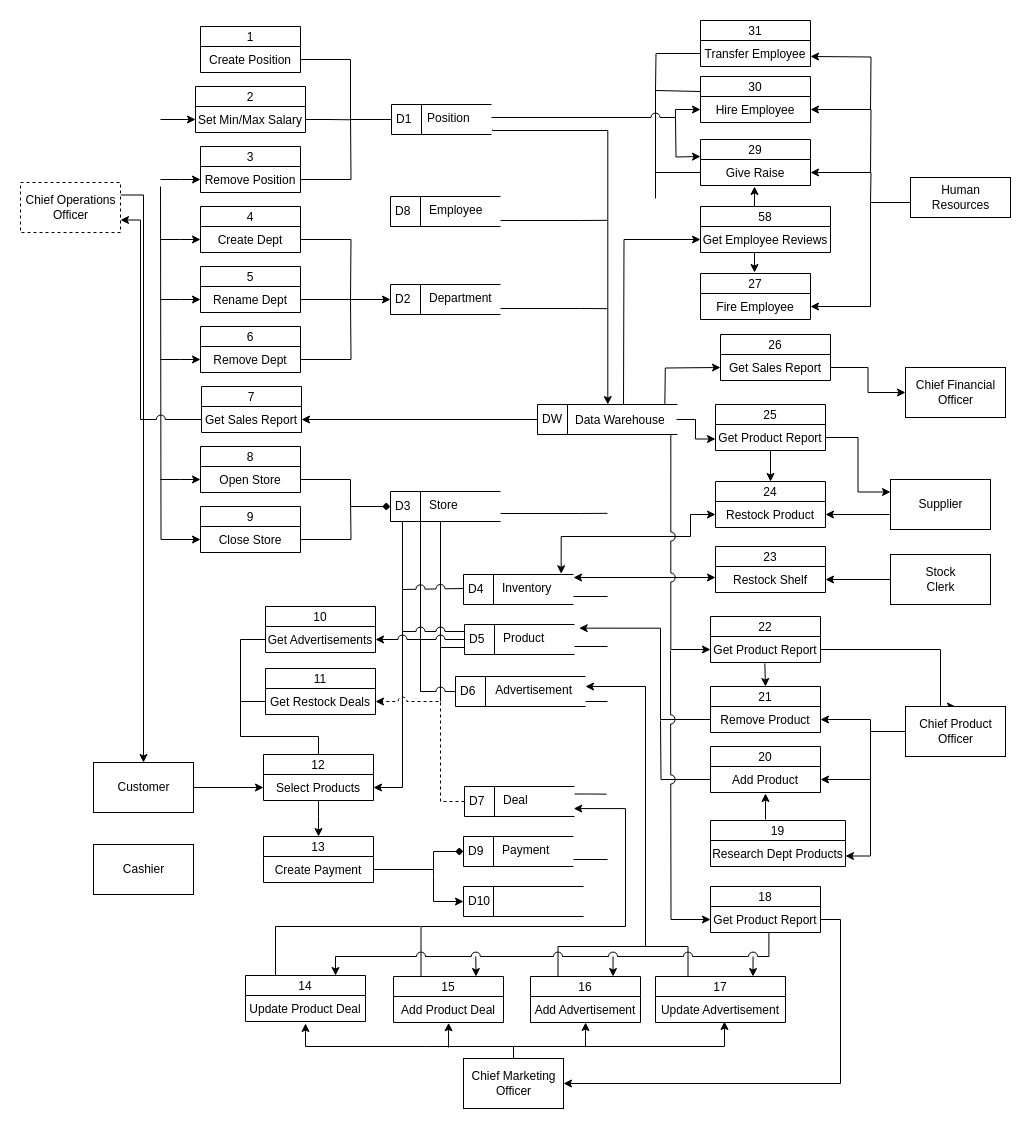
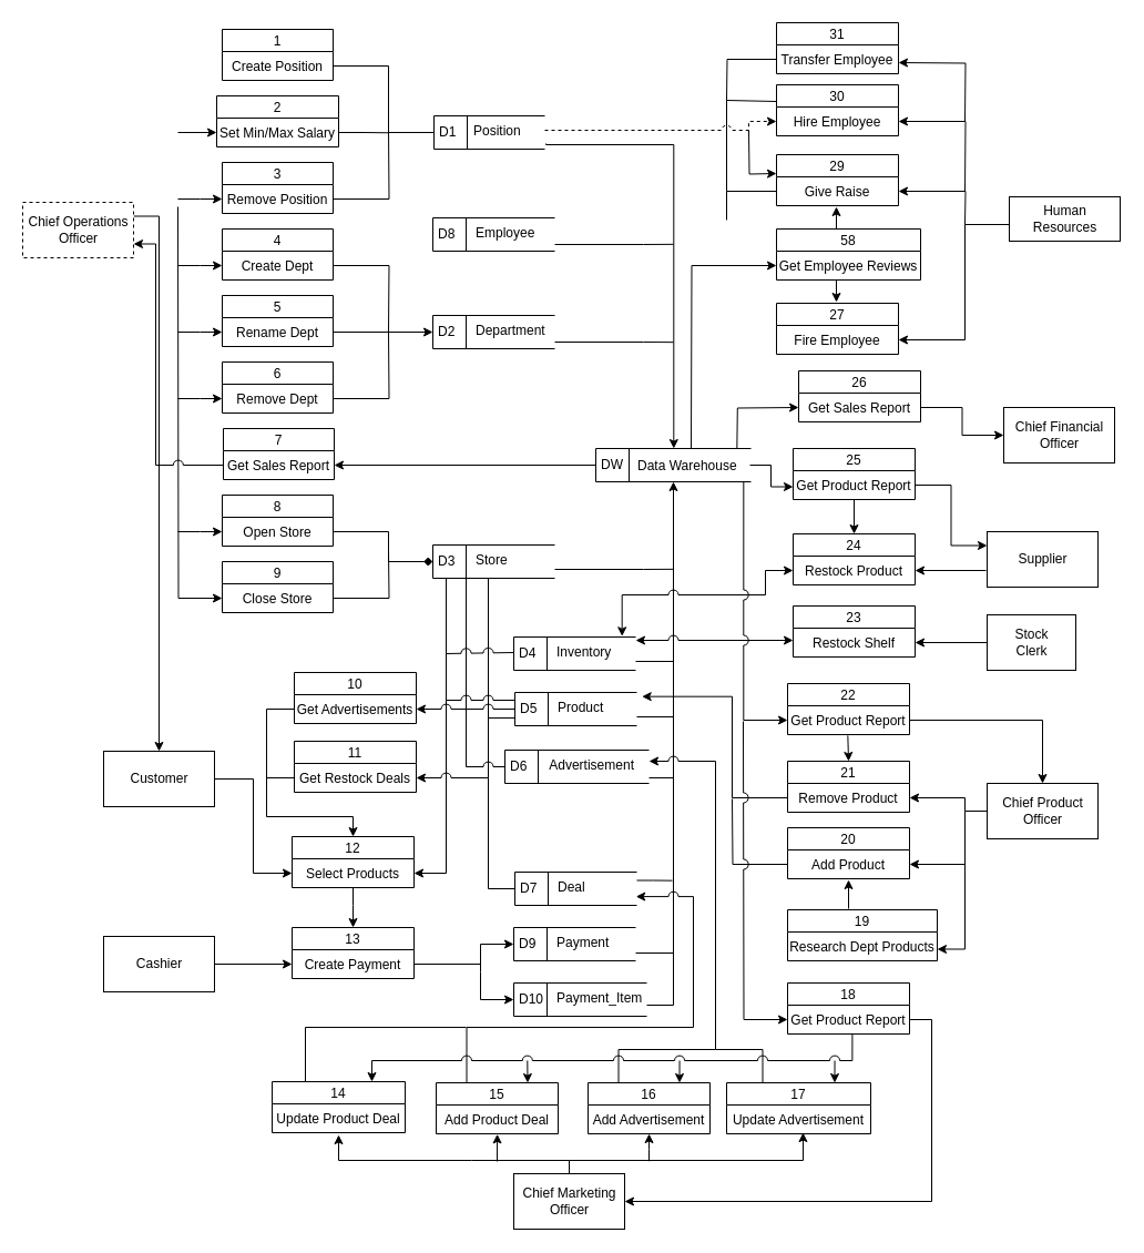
- <mxCell id="192" style="edgeStyle=orthogonalEdgeStyle;rounded=0;jumpStyle=arc;jumpSize=9;orthogonalLoop=1;jettySize=auto;html=1;exitX=1;exitY=0.5;exitDx=0;exitDy=0;entryX=0;entryY=0.5;entryDx=0;entryDy=0;startArrow=none;startFill=0;endArrow=classic;endFill=1;align=center;" edge="1" parent="1" source="4" target="92"><mxGeometry relative="1" as="geometry"><Array as="points"><mxPoint x="675" y="117" /><mxPoint x="675" y="109" /></Array></mxGeometry></mxCell>
+ <mxCell id="192" style="edgeStyle=orthogonalEdgeStyle;rounded=0;jumpStyle=arc;jumpSize=9;orthogonalLoop=1;jettySize=auto;html=1;exitX=1;exitY=0.5;exitDx=0;exitDy=0;entryX=0;entryY=0.5;entryDx=0;entryDy=0;startArrow=none;startFill=0;endArrow=classic;endFill=1;align=center;dashed=1;" edge="1" parent="1" source="4" target="92"><mxGeometry relative="1" as="geometry"><Array as="points"><mxPoint x="675" y="117" /><mxPoint x="675" y="109" /></Array></mxGeometry></mxCell>
- <mxCell id="72" value="Stock&lt;br&gt;Clerk" style="html=1;dashed=0;whitespace=wrap;" vertex="1" parent="1"><mxGeometry x="890" y="554" width="100" height="50" as="geometry" /></mxCell>
+ <mxCell id="72" value="Stock&lt;br&gt;Clerk" style="html=1;dashed=0;whitespace=wrap;" vertex="1" parent="1"><mxGeometry x="890" y="554" width="80" height="50" as="geometry" /></mxCell>
+ <mxCell id="101" style="edgeStyle=orthogonalEdgeStyle;rounded=0;orthogonalLoop=1;jettySize=auto;html=1;exitX=0.5;exitY=1;exitDx=0;exitDy=0;startArrow=classic;startFill=1;endArrow=none;endFill=0;align=center;" edge="1" parent="1" source="68" target="83"><mxGeometry relative="1" as="geometry"><mxPoint x="607" y="666" as="targetPoint" /><Array as="points"><mxPoint x="607" y="906" /></Array></mxGeometry></mxCell>
- <mxCell id="149" value="Chief Product&lt;br&gt;Officer" style="html=1;dashed=0;whitespace=wrap;align=center;" vertex="1" parent="1"><mxGeometry x="905" y="706" width="100" height="50" as="geometry" /></mxCell>
+ <mxCell id="149" value="Chief Product&lt;br&gt;Officer" style="html=1;dashed=0;whitespace=wrap;align=center;" vertex="1" parent="1"><mxGeometry x="890" y="706" width="100" height="50" as="geometry" /></mxCell>
- <mxCell id="116" style="edgeStyle=orthogonalEdgeStyle;rounded=0;jumpStyle=arc;jumpSize=9;orthogonalLoop=1;jettySize=auto;html=1;exitX=0;exitY=0.5;exitDx=0;exitDy=0;entryX=1;entryY=0.5;entryDx=0;entryDy=0;startArrow=none;startFill=0;endArrow=classic;endFill=1;align=center;dashed=1;" edge="1" parent="1" source="61" target="53"><mxGeometry relative="1" as="geometry"><Array as="points"><mxPoint x="440" y="801" /><mxPoint x="440" y="701" /></Array></mxGeometry></mxCell>
+ <mxCell id="116" style="edgeStyle=orthogonalEdgeStyle;rounded=0;jumpStyle=arc;jumpSize=9;orthogonalLoop=1;jettySize=auto;html=1;exitX=0;exitY=0.5;exitDx=0;exitDy=0;entryX=1;entryY=0.5;entryDx=0;entryDy=0;startArrow=none;startFill=0;endArrow=classic;endFill=1;align=center;" edge="1" parent="1" source="61" target="53"><mxGeometry relative="1" as="geometry"><Array as="points"><mxPoint x="440" y="801" /><mxPoint x="440" y="701" /></Array></mxGeometry></mxCell>
- <mxCell id="66" style="edgeStyle=orthogonalEdgeStyle;rounded=0;orthogonalLoop=1;jettySize=auto;html=1;exitX=0;exitY=0.5;exitDx=0;exitDy=0;entryX=0.5;entryY=0;entryDx=0;entryDy=0;startArrow=none;startFill=0;endArrow=none;endFill=1;align=center;" edge="1" parent="1" source="51" target="48"><mxGeometry x="528" y="558" as="geometry"><Array as="points"><mxPoint x="240" y="639" /><mxPoint x="240" y="736" /><mxPoint x="318" y="736" /></Array></mxGeometry></mxCell>
+ <mxCell id="66" style="edgeStyle=orthogonalEdgeStyle;rounded=0;orthogonalLoop=1;jettySize=auto;html=1;exitX=0;exitY=0.5;exitDx=0;exitDy=0;entryX=0.5;entryY=0;entryDx=0;entryDy=0;startArrow=none;startFill=0;endArrow=classic;endFill=1;align=center;" edge="1" parent="1" source="51" target="48"><mxGeometry x="528" y="558" as="geometry"><Array as="points"><mxPoint x="240" y="639" /><mxPoint x="240" y="736" /><mxPoint x="318" y="736" /></Array></mxGeometry></mxCell>
- <mxCell id="47" value="Customer" style="html=1;dashed=0;whitespace=wrap;align=center;" vertex="1" parent="1"><mxGeometry x="93" y="762" width="100" height="50" as="geometry" /></mxCell>
+ <mxCell id="47" value="Customer" style="html=1;dashed=0;whitespace=wrap;align=center;" vertex="1" parent="1"><mxGeometry x="93" y="677" width="100" height="50" as="geometry" /></mxCell>
- <mxCell id="84" style="edgeStyle=orthogonalEdgeStyle;rounded=0;orthogonalLoop=1;jettySize=auto;html=1;exitX=1;exitY=0.5;exitDx=0;exitDy=0;entryX=0;entryY=0.5;entryDx=0;entryDy=0;startArrow=none;startFill=0;endArrow=diamond;endFill=1;align=center;" edge="1" parent="1" source="77" target="79"><mxGeometry relative="1" as="geometry"><Array as="points"><mxPoint x="433" y="869" /><mxPoint x="433" y="851" /></Array></mxGeometry></mxCell>
+ <mxCell id="84" style="edgeStyle=orthogonalEdgeStyle;rounded=0;orthogonalLoop=1;jettySize=auto;html=1;exitX=1;exitY=0.5;exitDx=0;exitDy=0;entryX=0;entryY=0.5;entryDx=0;entryDy=0;startArrow=none;startFill=0;endArrow=classic;endFill=1;align=center;" edge="1" parent="1" source="77" target="79"><mxGeometry relative="1" as="geometry"><Array as="points"><mxPoint x="433" y="869" /><mxPoint x="433" y="851" /></Array></mxGeometry></mxCell>
+ <mxCell id="73" style="edgeStyle=orthogonalEdgeStyle;rounded=0;orthogonalLoop=1;jettySize=auto;html=1;exitX=1;exitY=0.5;exitDx=0;exitDy=0;entryX=0;entryY=0.5;entryDx=0;entryDy=0;startArrow=none;startFill=0;endArrow=classic;endFill=1;align=center;" edge="1" parent="1" source="74" target="77"><mxGeometry relative="1" as="geometry" /></mxCell>
+ <mxCell id="83" value="Payment_Item" style="text;strokeColor=none;fillColor=none;align=left;verticalAlign=top;spacingLeft=4;spacingRight=4;overflow=hidden;rotatable=0;points=[[0,0.5],[1,0.5]];portConstraint=eastwest;" vertex="1" parent="81"><mxGeometry x="33" width="87" height="26" as="geometry" /></mxCell>
